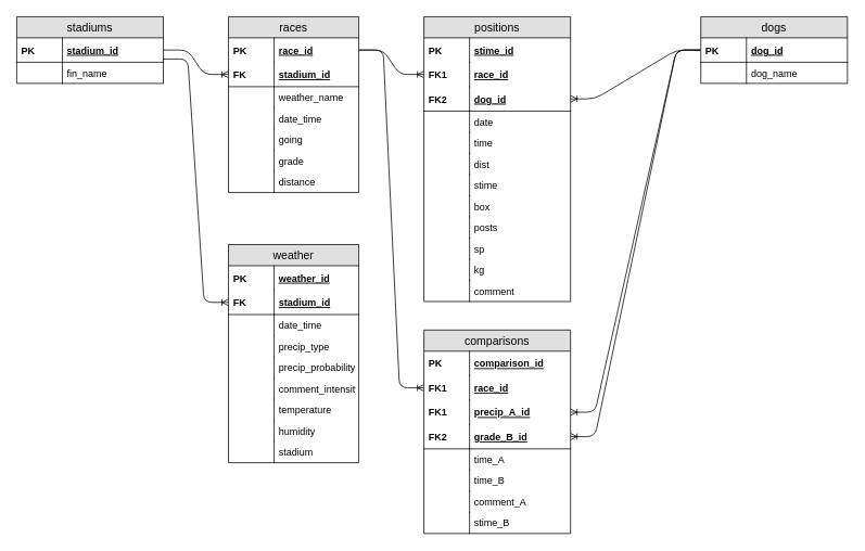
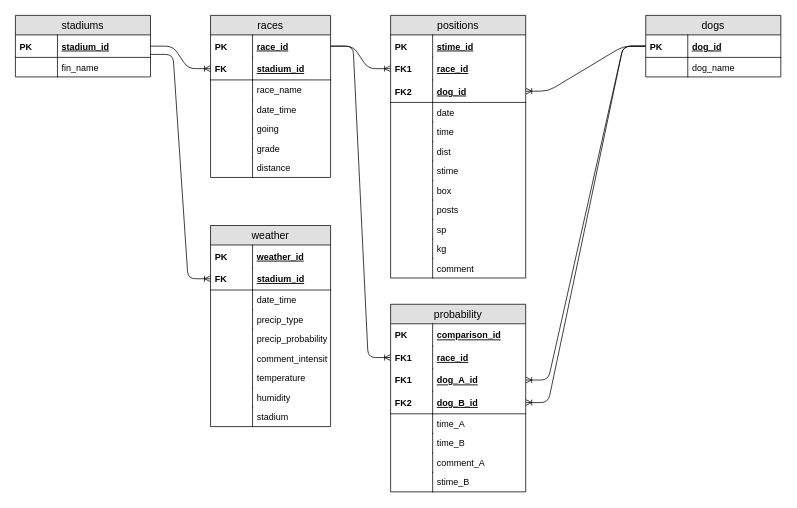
- <mxCell id="25" value="weather_name" style="shape=partialRectangle;top=0;left=0;right=0;bottom=0;align=left;verticalAlign=top;fillColor=none;spacingLeft=60;spacingRight=4;overflow=hidden;rotatable=0;points=[[0,0.5],[1,0.5]];portConstraint=eastwest;dropTarget=0;fontSize=12;" parent="20" vertex="1"><mxGeometry y="86" width="160" height="26" as="geometry" /></mxCell>
+ <mxCell id="25" value="race_name" style="shape=partialRectangle;top=0;left=0;right=0;bottom=0;align=left;verticalAlign=top;fillColor=none;spacingLeft=60;spacingRight=4;overflow=hidden;rotatable=0;points=[[0,0.5],[1,0.5]];portConstraint=eastwest;dropTarget=0;fontSize=12;" parent="20" vertex="1"><mxGeometry y="86" width="160" height="26" as="geometry" /></mxCell>
- <mxCell id="60" value="comparisons" style="swimlane;fontStyle=0;childLayout=stackLayout;horizontal=1;startSize=26;fillColor=#e0e0e0;horizontalStack=0;resizeParent=1;resizeParentMax=0;resizeLast=0;collapsible=1;marginBottom=0;swimlaneFillColor=#ffffff;align=center;fontSize=14;" parent="1" vertex="1"><mxGeometry x="520" y="405" width="180" height="250" as="geometry" /></mxCell>
+ <mxCell id="60" value="probability" style="swimlane;fontStyle=0;childLayout=stackLayout;horizontal=1;startSize=26;fillColor=#e0e0e0;horizontalStack=0;resizeParent=1;resizeParentMax=0;resizeLast=0;collapsible=1;marginBottom=0;swimlaneFillColor=#ffffff;align=center;fontSize=14;" parent="1" vertex="1"><mxGeometry x="520" y="405" width="180" height="250" as="geometry" /></mxCell>
- <mxCell id="65" value="precip_A_id" style="shape=partialRectangle;top=0;left=0;right=0;bottom=0;align=left;verticalAlign=middle;fillColor=none;spacingLeft=60;spacingRight=4;overflow=hidden;rotatable=0;points=[[0,0.5],[1,0.5]];portConstraint=eastwest;dropTarget=0;fontStyle=5;fontSize=12;" parent="60" vertex="1"><mxGeometry y="86" width="180" height="30" as="geometry" /></mxCell>
+ <mxCell id="65" value="dog_A_id" style="shape=partialRectangle;top=0;left=0;right=0;bottom=0;align=left;verticalAlign=middle;fillColor=none;spacingLeft=60;spacingRight=4;overflow=hidden;rotatable=0;points=[[0,0.5],[1,0.5]];portConstraint=eastwest;dropTarget=0;fontStyle=5;fontSize=12;" parent="60" vertex="1"><mxGeometry y="86" width="180" height="30" as="geometry" /></mxCell>
- <mxCell id="67" value="grade_B_id" style="shape=partialRectangle;top=0;left=0;right=0;bottom=1;align=left;verticalAlign=middle;fillColor=none;spacingLeft=60;spacingRight=4;overflow=hidden;rotatable=0;points=[[0,0.5],[1,0.5]];portConstraint=eastwest;dropTarget=0;fontStyle=5;fontSize=12;" parent="60" vertex="1"><mxGeometry y="116" width="180" height="30" as="geometry" /></mxCell>
+ <mxCell id="67" value="dog_B_id" style="shape=partialRectangle;top=0;left=0;right=0;bottom=1;align=left;verticalAlign=middle;fillColor=none;spacingLeft=60;spacingRight=4;overflow=hidden;rotatable=0;points=[[0,0.5],[1,0.5]];portConstraint=eastwest;dropTarget=0;fontStyle=5;fontSize=12;" parent="60" vertex="1"><mxGeometry y="116" width="180" height="30" as="geometry" /></mxCell>
